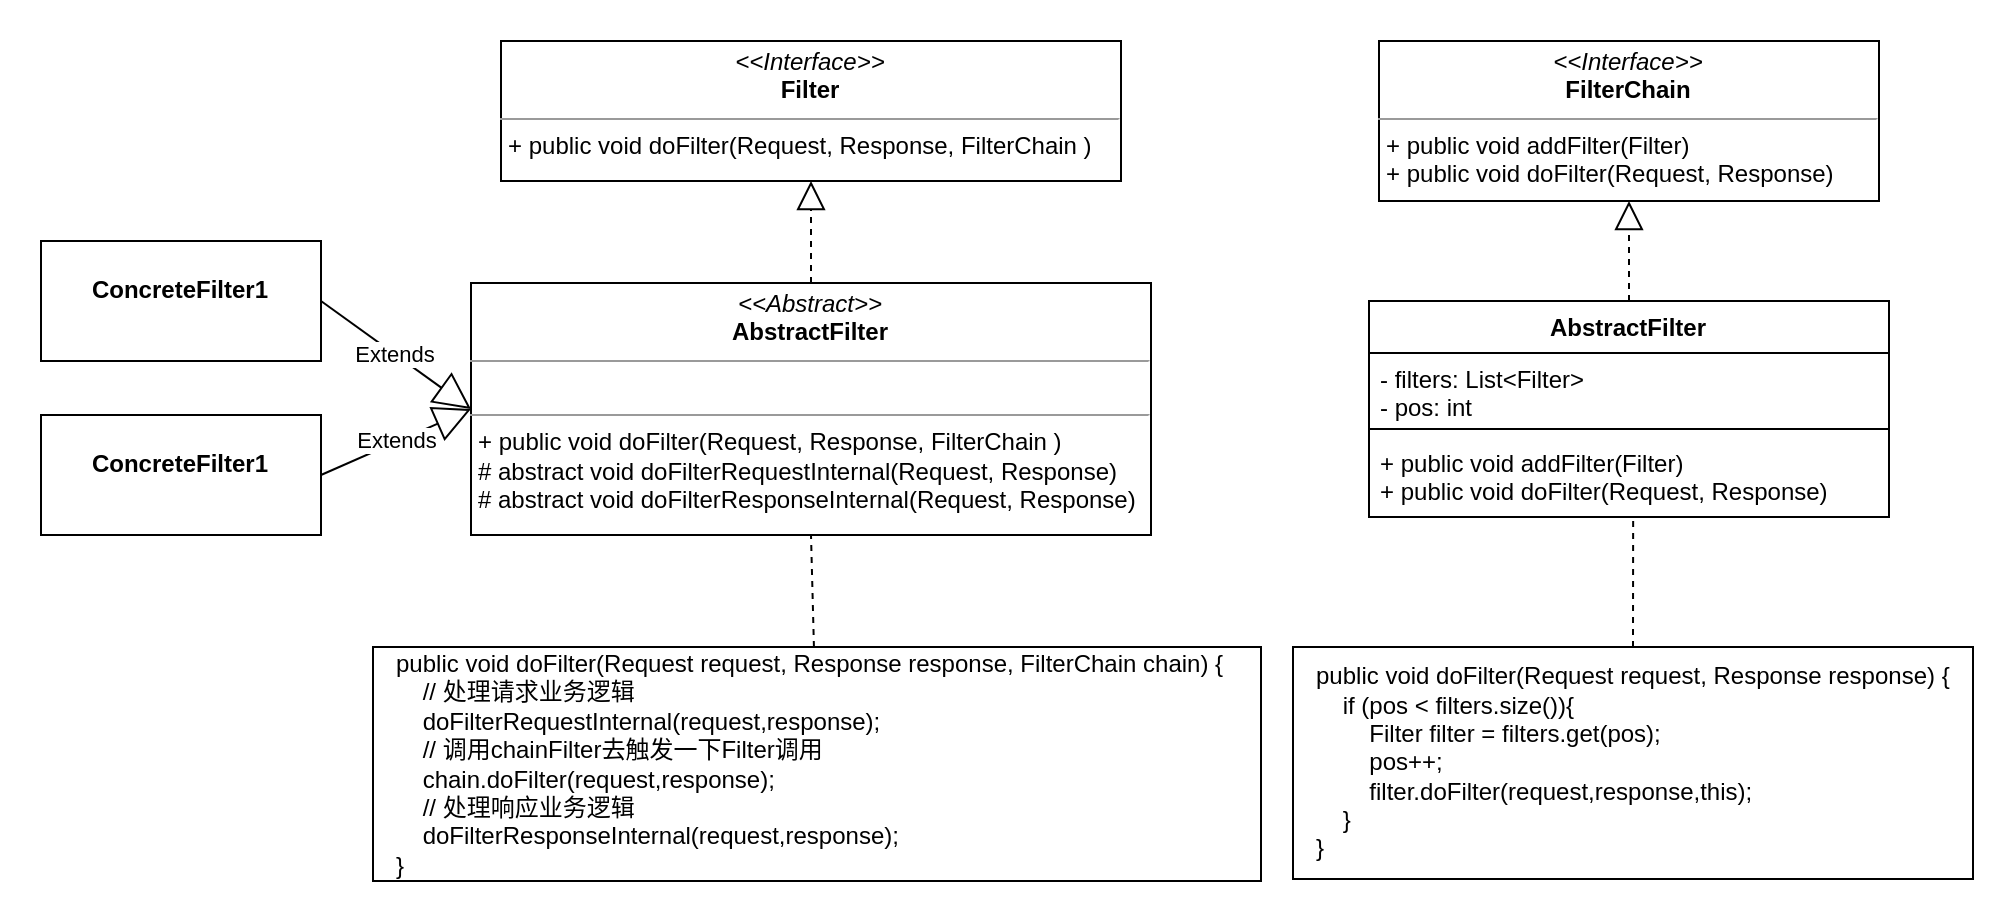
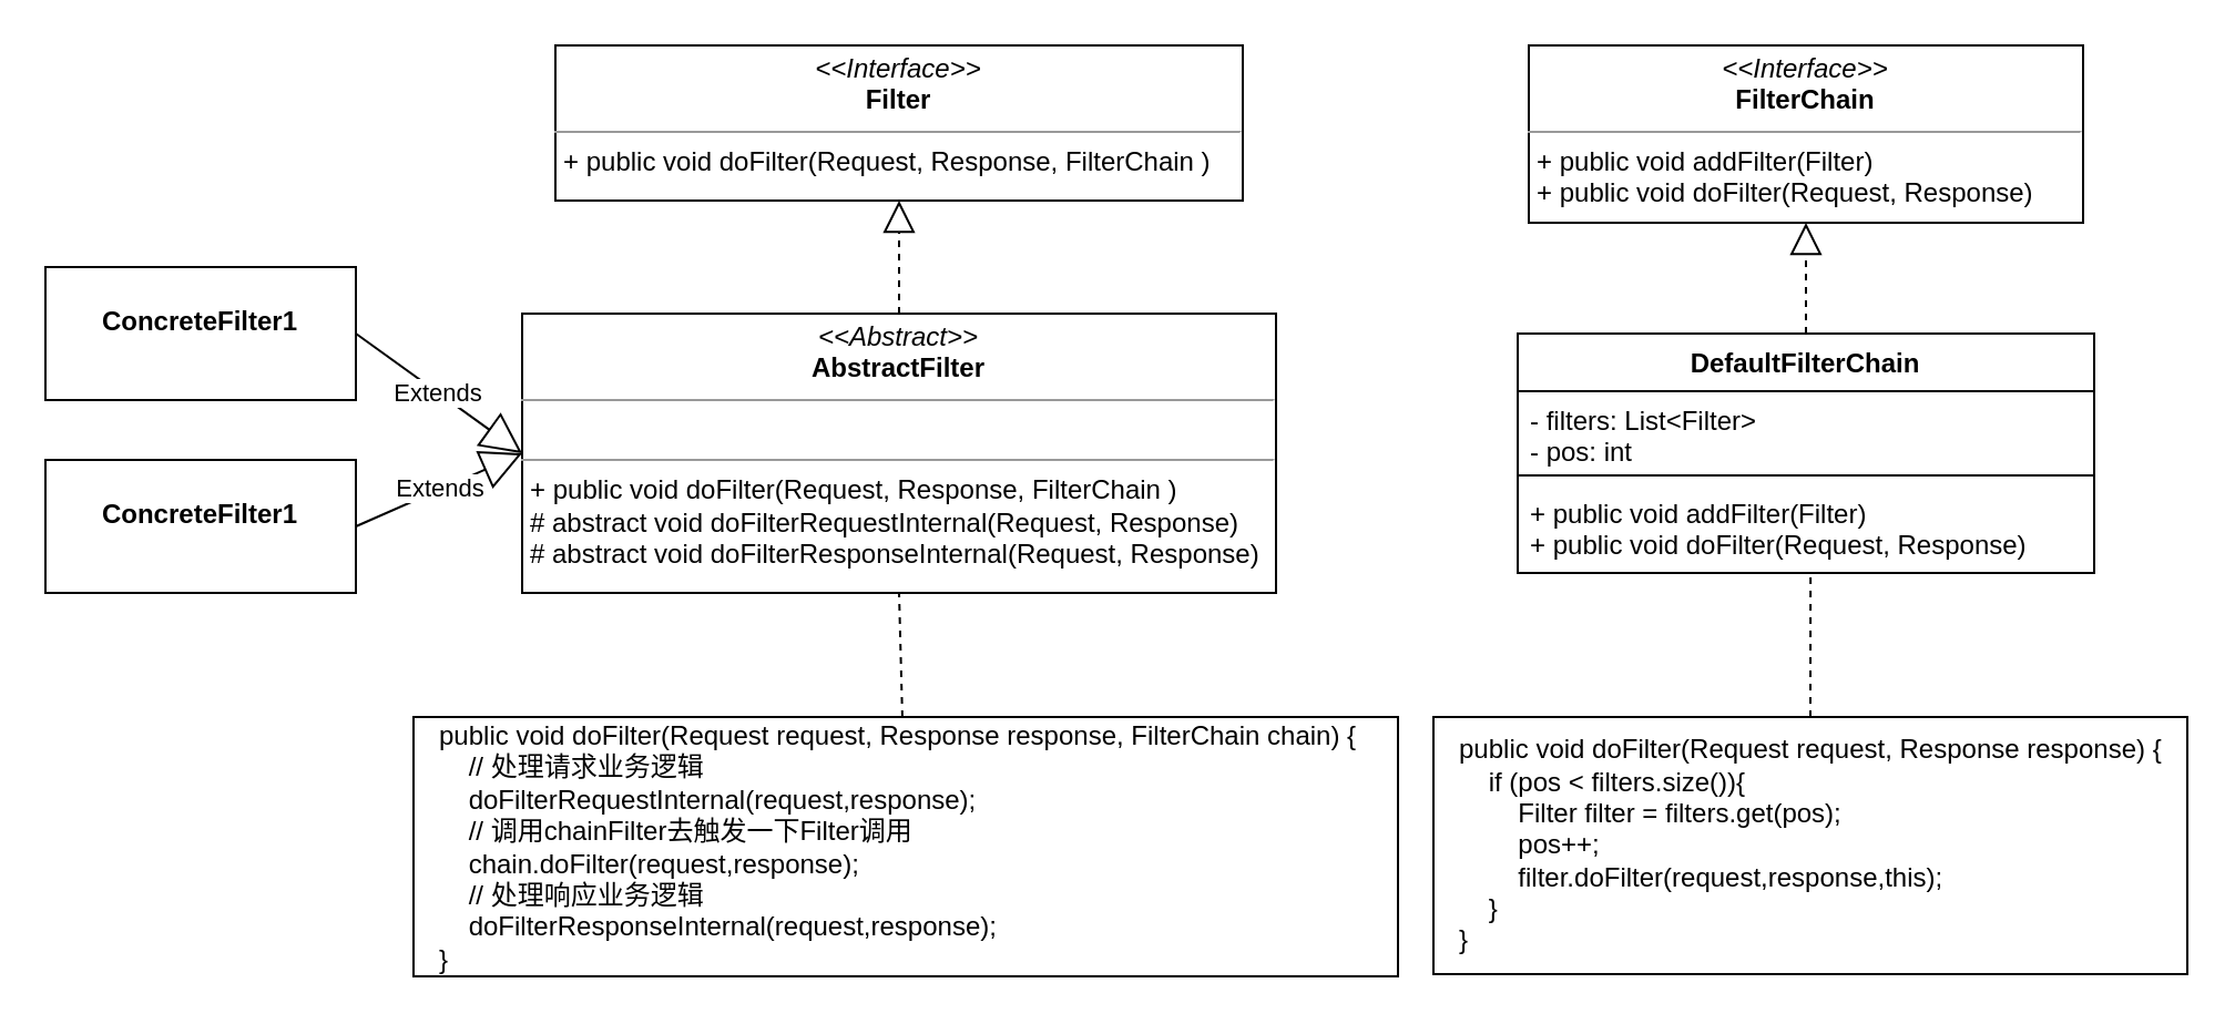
- <mxCell id="2" value="AbstractFilter" style="swimlane;fontStyle=1;align=center;verticalAlign=top;childLayout=stackLayout;horizontal=1;startSize=26;horizontalStack=0;resizeParent=1;resizeParentMax=0;resizeLast=0;collapsible=1;marginBottom=0;" vertex="1" parent="1"><mxGeometry x="684" y="150" width="260" height="108" as="geometry" /></mxCell>
+ <mxCell id="2" value="DefaultFilterChain" style="swimlane;fontStyle=1;align=center;verticalAlign=top;childLayout=stackLayout;horizontal=1;startSize=26;horizontalStack=0;resizeParent=1;resizeParentMax=0;resizeLast=0;collapsible=1;marginBottom=0;" vertex="1" parent="1"><mxGeometry x="684" y="150" width="260" height="108" as="geometry" /></mxCell>
